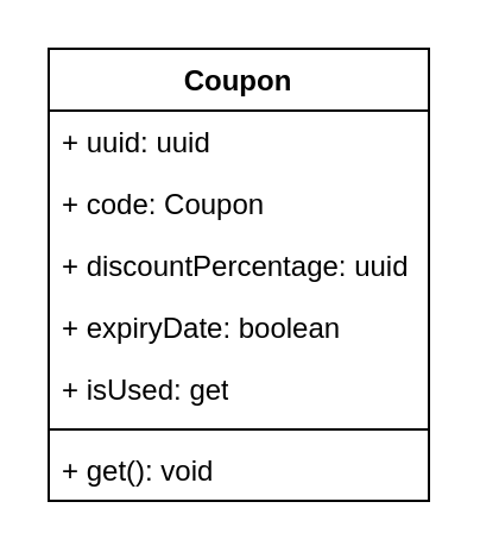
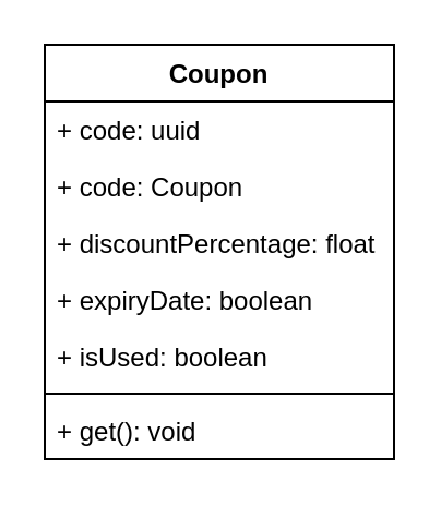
- <mxCell id="3" value="+ uuid: uuid" style="text;strokeColor=none;fillColor=none;align=left;verticalAlign=top;spacingLeft=4;spacingRight=4;overflow=hidden;rotatable=0;points=[[0,0.5],[1,0.5]];portConstraint=eastwest;whiteSpace=wrap;html=1;" vertex="1" parent="2"><mxGeometry y="26" width="160" height="26" as="geometry" /></mxCell>
+ <mxCell id="3" value="+ code: uuid" style="text;strokeColor=none;fillColor=none;align=left;verticalAlign=top;spacingLeft=4;spacingRight=4;overflow=hidden;rotatable=0;points=[[0,0.5],[1,0.5]];portConstraint=eastwest;whiteSpace=wrap;html=1;" vertex="1" parent="2"><mxGeometry y="26" width="160" height="26" as="geometry" /></mxCell>
- <mxCell id="5" value="+ discountPercentage: uuid" style="text;strokeColor=none;fillColor=none;align=left;verticalAlign=top;spacingLeft=4;spacingRight=4;overflow=hidden;rotatable=0;points=[[0,0.5],[1,0.5]];portConstraint=eastwest;whiteSpace=wrap;html=1;" vertex="1" parent="2"><mxGeometry y="78" width="160" height="26" as="geometry" /></mxCell>
+ <mxCell id="5" value="+ discountPercentage: float" style="text;strokeColor=none;fillColor=none;align=left;verticalAlign=top;spacingLeft=4;spacingRight=4;overflow=hidden;rotatable=0;points=[[0,0.5],[1,0.5]];portConstraint=eastwest;whiteSpace=wrap;html=1;" vertex="1" parent="2"><mxGeometry y="78" width="160" height="26" as="geometry" /></mxCell>
- <mxCell id="7" value="+ isUsed: get" style="text;strokeColor=none;fillColor=none;align=left;verticalAlign=top;spacingLeft=4;spacingRight=4;overflow=hidden;rotatable=0;points=[[0,0.5],[1,0.5]];portConstraint=eastwest;whiteSpace=wrap;html=1;" vertex="1" parent="2"><mxGeometry y="130" width="160" height="26" as="geometry" /></mxCell>
+ <mxCell id="7" value="+ isUsed: boolean" style="text;strokeColor=none;fillColor=none;align=left;verticalAlign=top;spacingLeft=4;spacingRight=4;overflow=hidden;rotatable=0;points=[[0,0.5],[1,0.5]];portConstraint=eastwest;whiteSpace=wrap;html=1;" vertex="1" parent="2"><mxGeometry y="130" width="160" height="26" as="geometry" /></mxCell>
